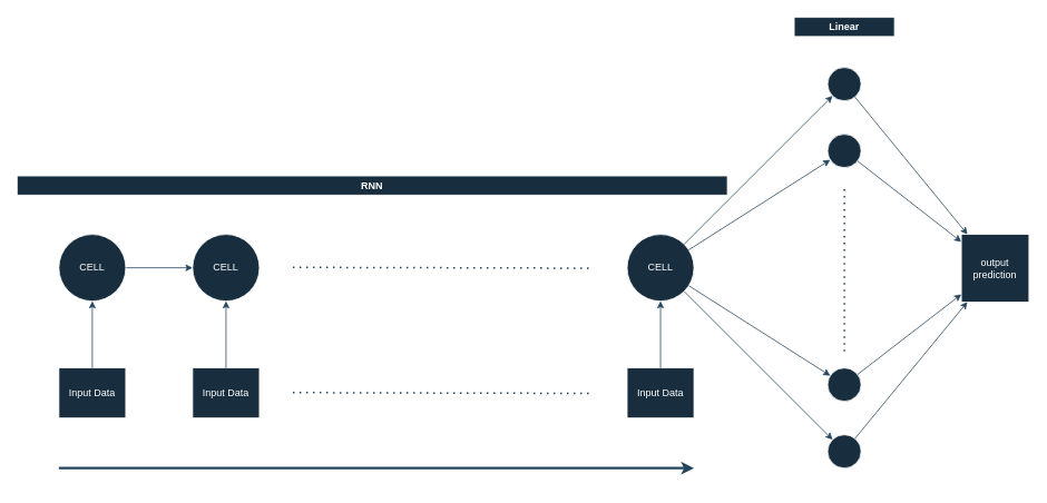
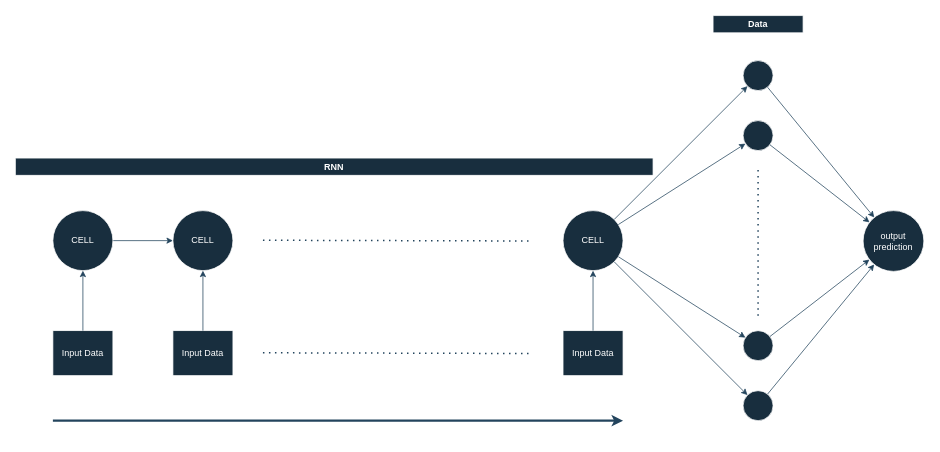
- <mxCell id="8" value="Linear" style="swimlane;whiteSpace=wrap;html=1;labelBackgroundColor=none;fillColor=#182E3E;strokeColor=#FFFFFF;fontColor=#FFFFFF;" vertex="1" parent="1"><mxGeometry x="950" y="20" width="120" height="560" as="geometry" /></mxCell>
+ <mxCell id="8" value="Data" style="swimlane;whiteSpace=wrap;html=1;labelBackgroundColor=none;fillColor=#182E3E;strokeColor=#FFFFFF;fontColor=#FFFFFF;" vertex="1" parent="1"><mxGeometry x="950" y="20" width="120" height="560" as="geometry" /></mxCell>
- <mxCell id="25" value="output&lt;div&gt;prediction&lt;/div&gt;" style="whiteSpace=wrap;html=1;aspect=fixed;labelBackgroundColor=none;fillColor=#182E3E;strokeColor=#FFFFFF;fontColor=#FFFFFF;rounded=0;" vertex="1" parent="1"><mxGeometry x="1150" y="280" width="81" height="81" as="geometry" /></mxCell>
+ <mxCell id="25" value="output&lt;div&gt;prediction&lt;/div&gt;" style="ellipse;whiteSpace=wrap;html=1;aspect=fixed;labelBackgroundColor=none;fillColor=#182E3E;strokeColor=#FFFFFF;fontColor=#FFFFFF;" vertex="1" parent="1"><mxGeometry x="1150" y="280" width="81" height="81" as="geometry" /></mxCell>
